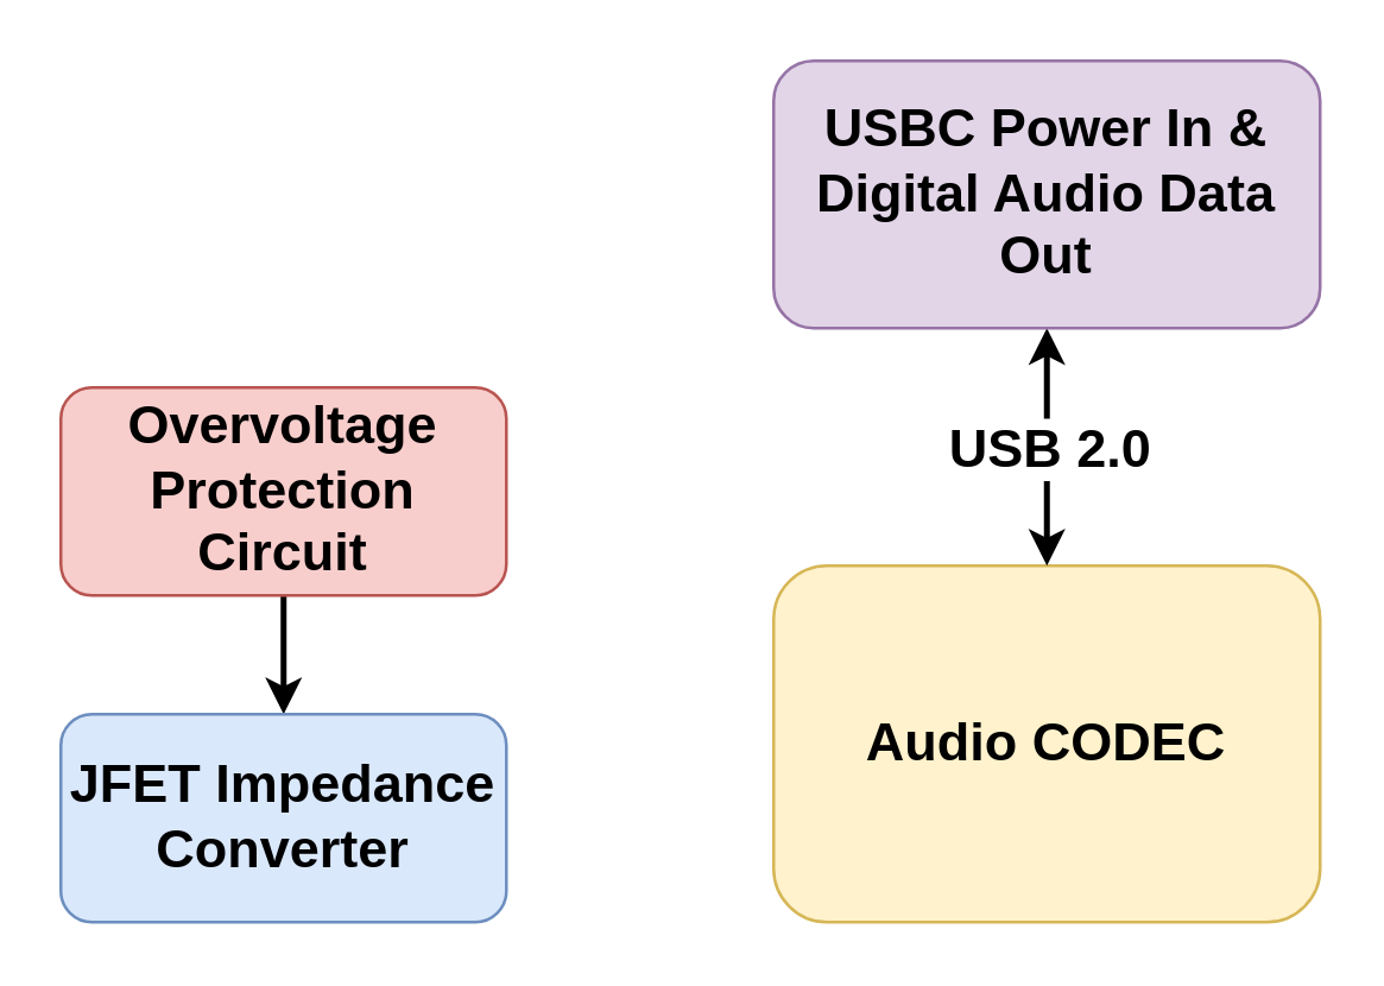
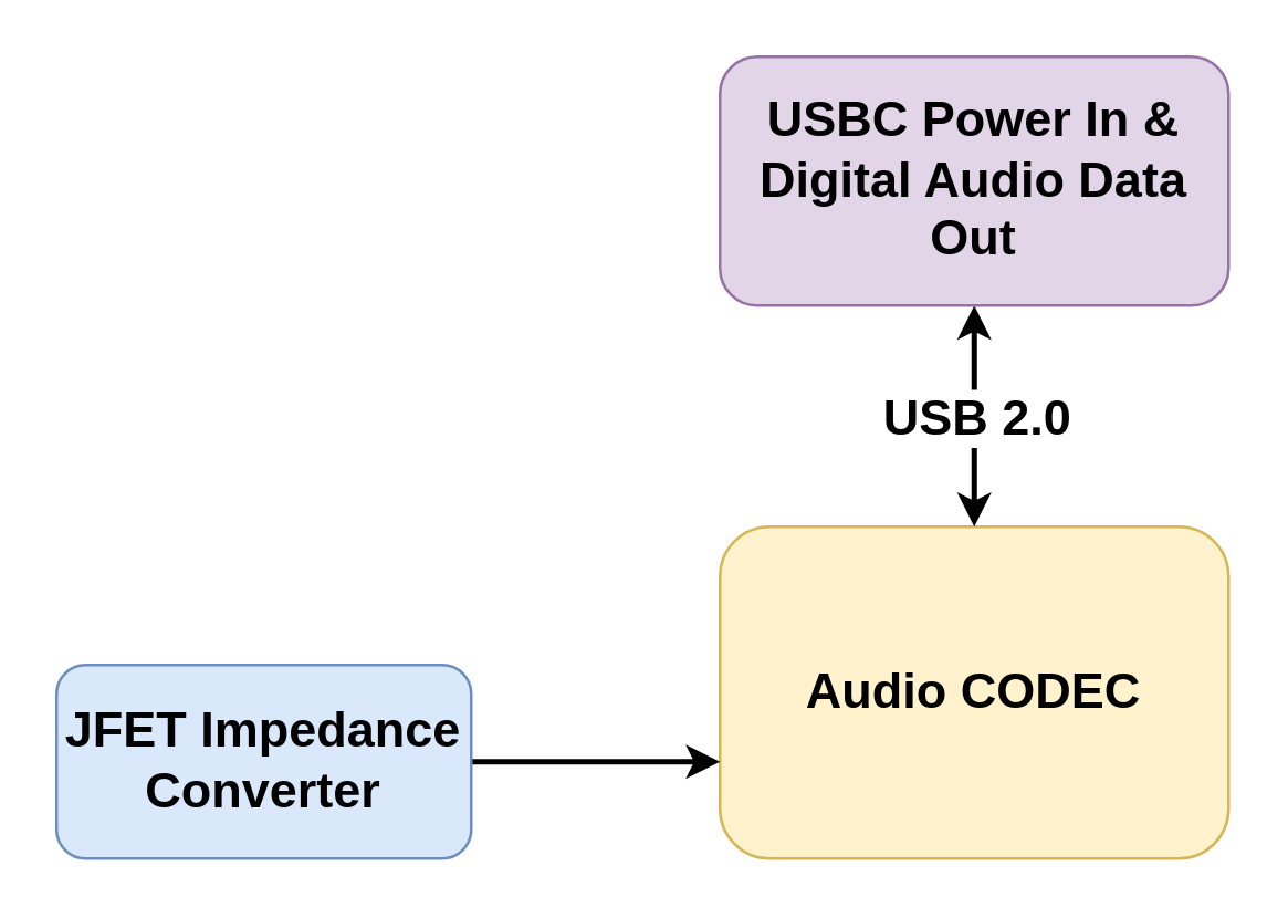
- <mxCell id="7" value="&lt;font style=&quot;font-size: 18px;&quot;&gt;&lt;b&gt;Overvoltage Protection Circuit&lt;/b&gt;&lt;/font&gt;" style="rounded=1;whiteSpace=wrap;html=1;fillColor=#f8cecc;strokeColor=#b85450;" vertex="1" parent="1"><mxGeometry x="20" y="130" width="150" height="70" as="geometry" /></mxCell>
- <mxCell id="6" value="" style="edgeStyle=orthogonalEdgeStyle;rounded=0;orthogonalLoop=1;jettySize=auto;html=1;strokeWidth=2;" edge="1" parent="1" source="7" target="9"><mxGeometry relative="1" as="geometry" /></mxCell>
+ <mxCell id="8" value="" style="edgeStyle=orthogonalEdgeStyle;rounded=0;orthogonalLoop=1;jettySize=auto;html=1;strokeWidth=2;" edge="1" parent="1" source="9" target="2"><mxGeometry relative="1" as="geometry"><Array as="points"><mxPoint x="230" y="275" /><mxPoint x="230" y="275" /></Array></mxGeometry></mxCell>
